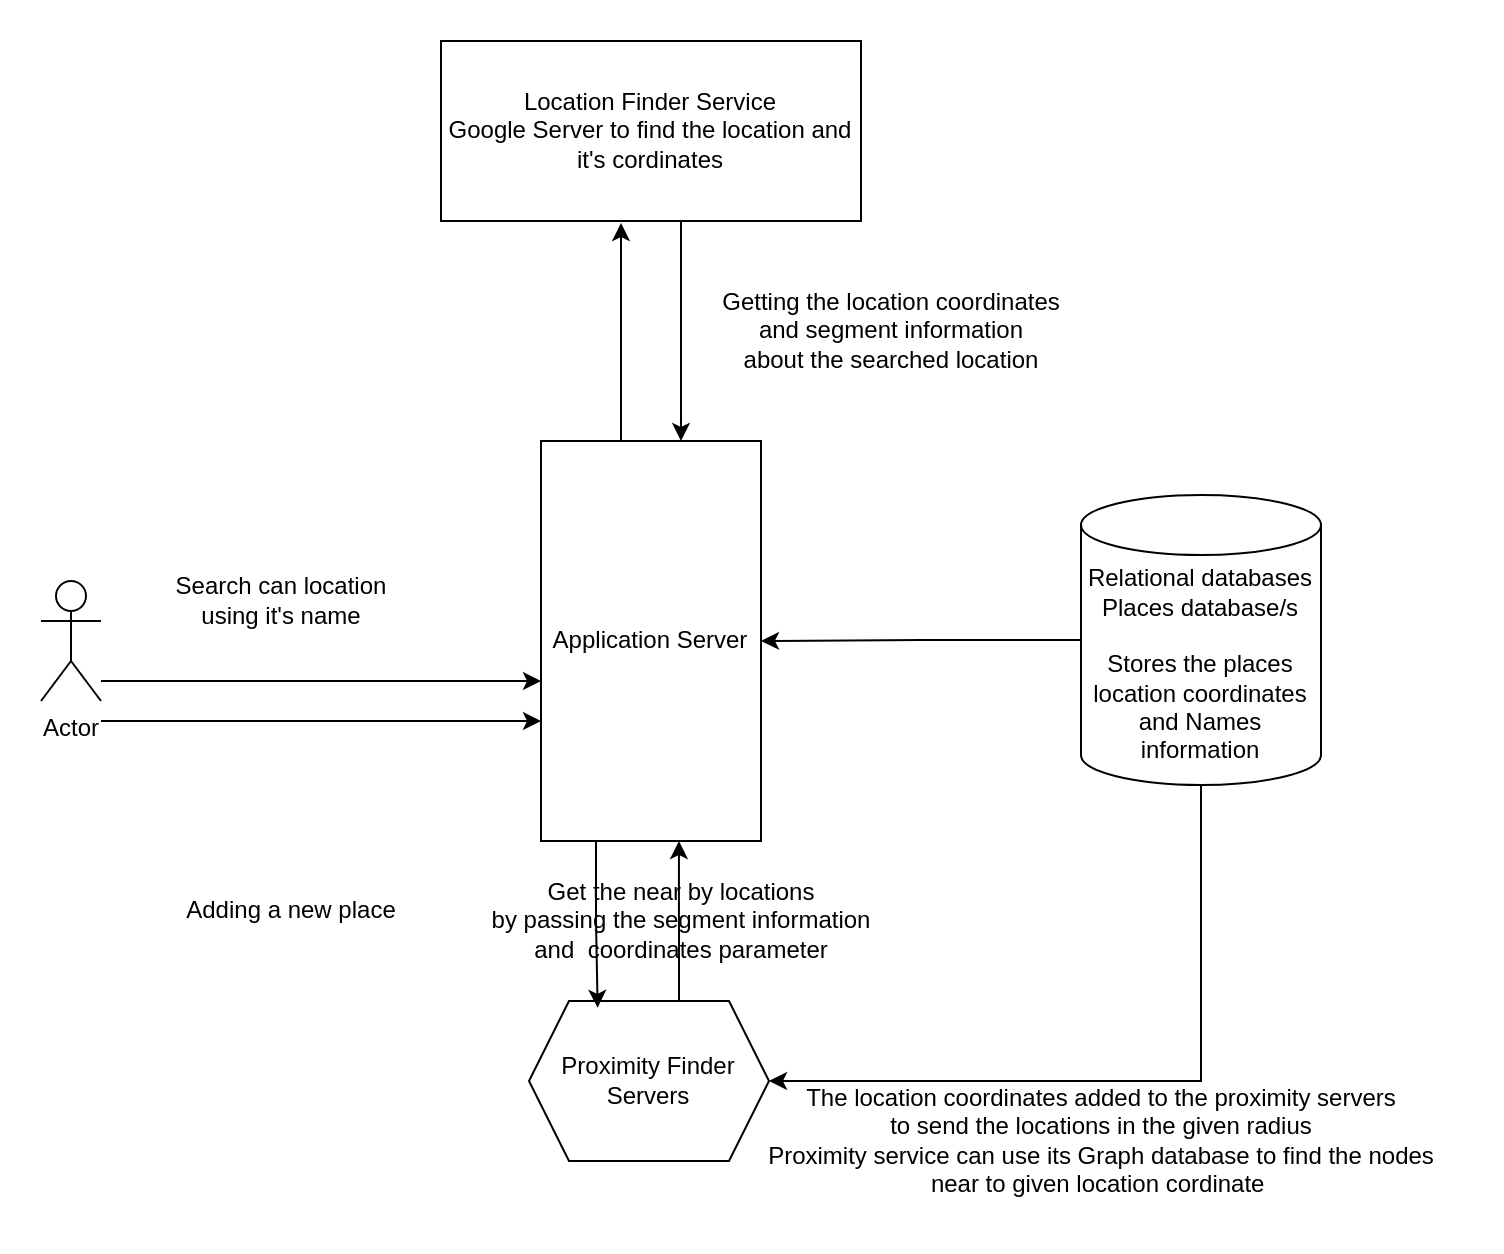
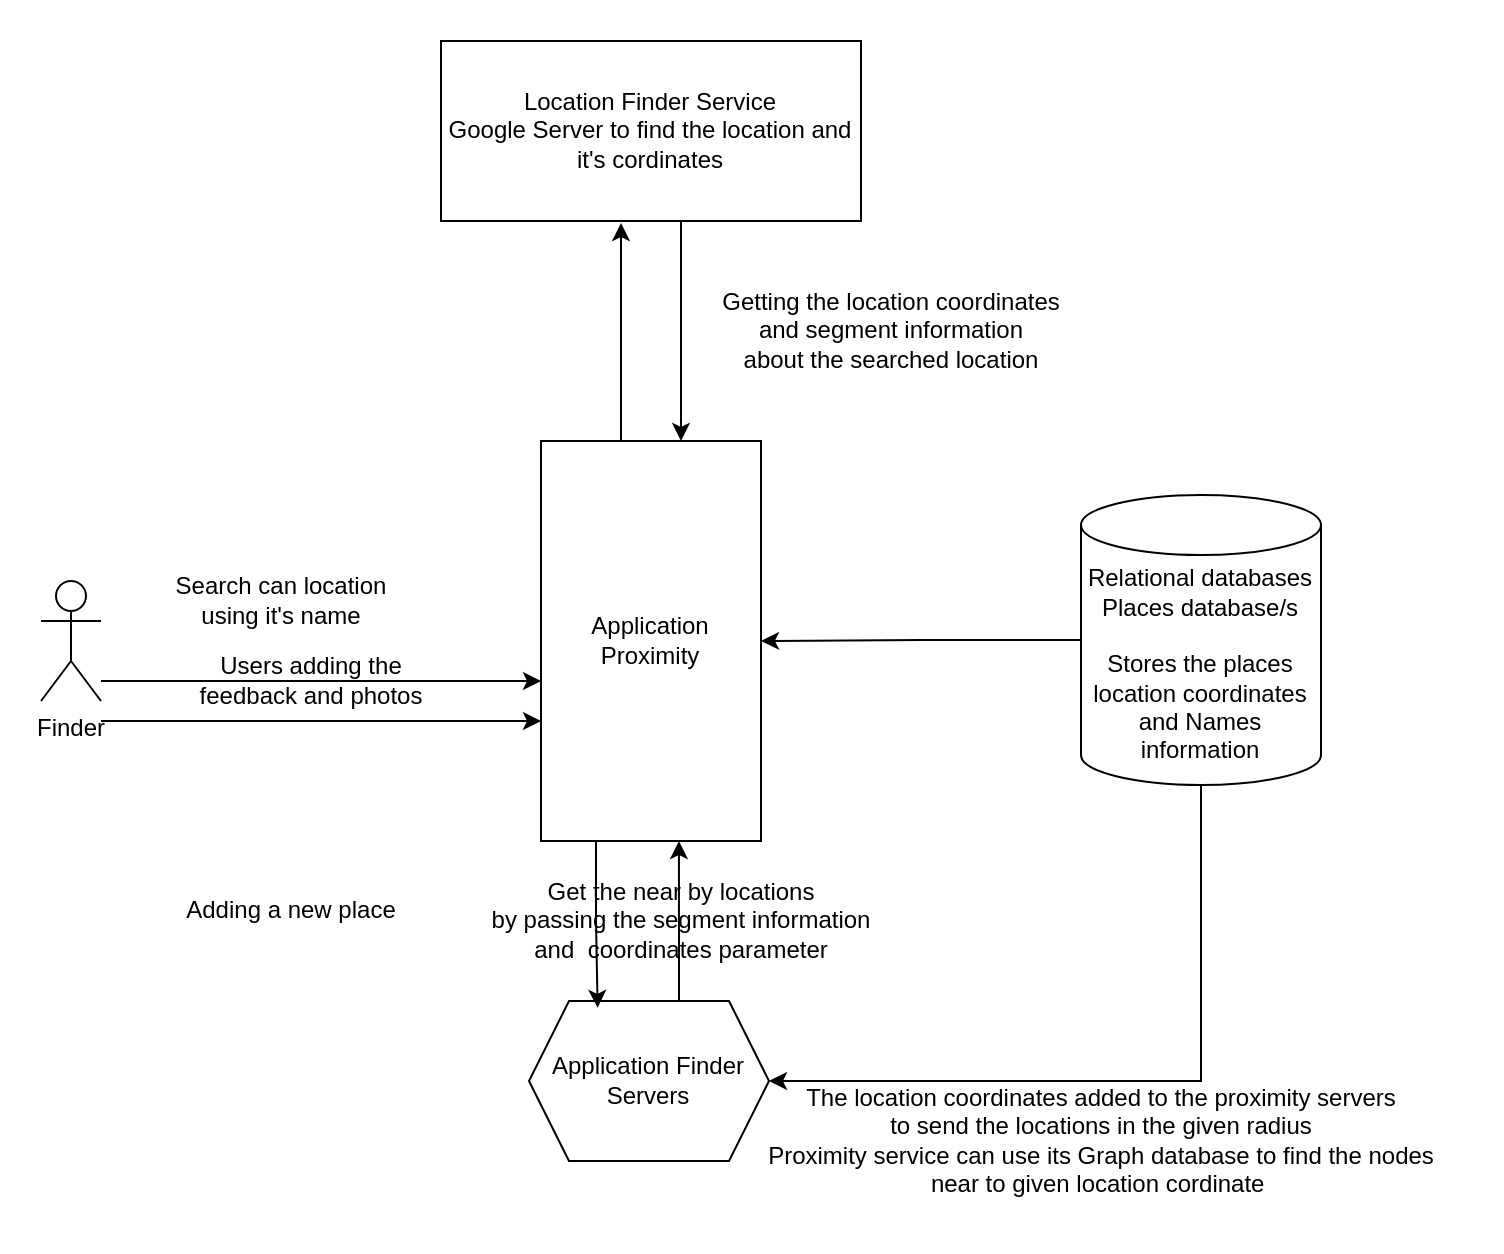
- <mxCell id="4" value="Application Server" style="rounded=0;whiteSpace=wrap;html=1;" vertex="1" parent="1"><mxGeometry x="270" y="220" width="110" height="200" as="geometry" /></mxCell>
+ <mxCell id="4" value="Application Proximity" style="rounded=0;whiteSpace=wrap;html=1;" vertex="1" parent="1"><mxGeometry x="270" y="220" width="110" height="200" as="geometry" /></mxCell>
+ <mxCell id="18" value="Users adding the&lt;div&gt;feedback and photos&lt;/div&gt;" style="text;html=1;align=center;verticalAlign=middle;resizable=0;points=[];autosize=1;strokeColor=none;fillColor=none;" vertex="1" parent="1"><mxGeometry x="90" y="320" width="130" height="40" as="geometry" /></mxCell>
- <mxCell id="2" value="Actor" style="shape=umlActor;verticalLabelPosition=bottom;verticalAlign=top;html=1;outlineConnect=0;" vertex="1" parent="1"><mxGeometry x="20" y="290" width="30" height="60" as="geometry" /></mxCell>
+ <mxCell id="2" value="Finder" style="shape=umlActor;verticalLabelPosition=bottom;verticalAlign=top;html=1;outlineConnect=0;" vertex="1" parent="1"><mxGeometry x="20" y="290" width="30" height="60" as="geometry" /></mxCell>
- <mxCell id="11" value="Proximity Finder Servers" style="shape=hexagon;perimeter=hexagonPerimeter2;whiteSpace=wrap;html=1;fixedSize=1;" vertex="1" parent="1"><mxGeometry x="264" y="500" width="120" height="80" as="geometry" /></mxCell>
+ <mxCell id="11" value="Application Finder Servers" style="shape=hexagon;perimeter=hexagonPerimeter2;whiteSpace=wrap;html=1;fixedSize=1;" vertex="1" parent="1"><mxGeometry x="264" y="500" width="120" height="80" as="geometry" /></mxCell>
